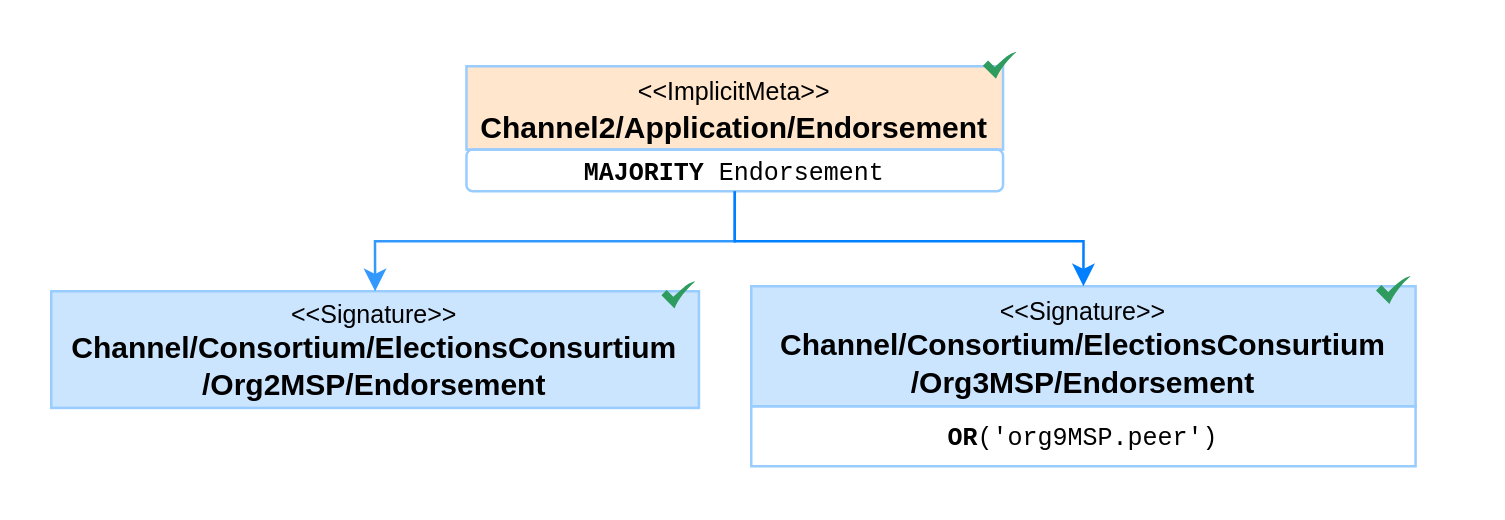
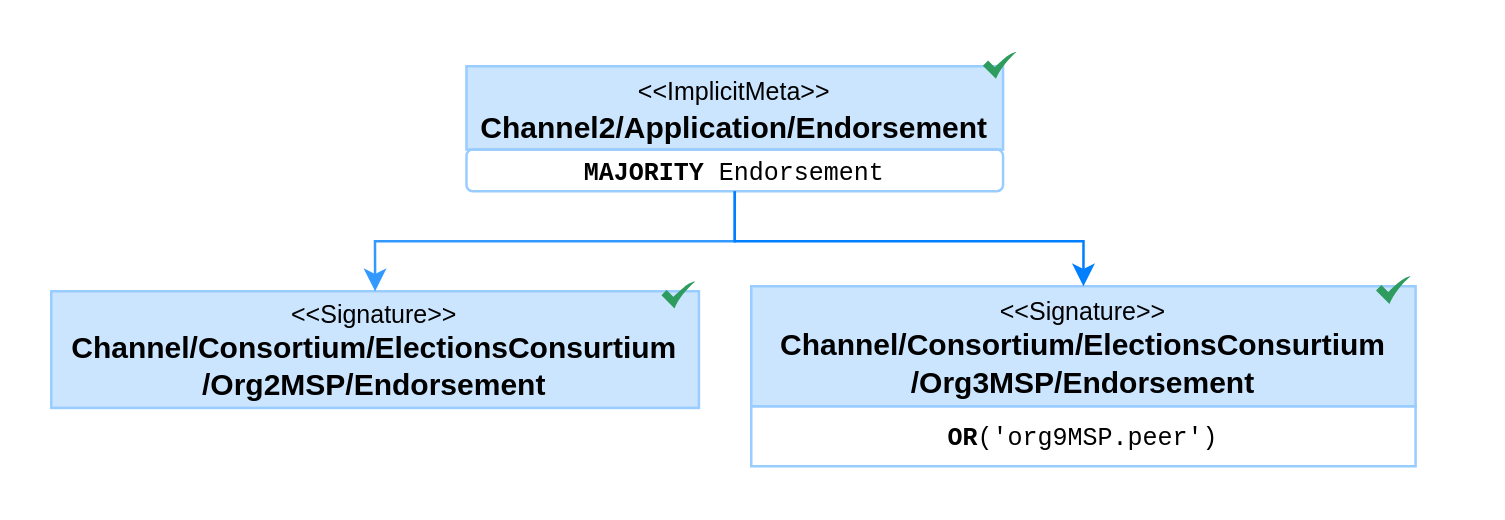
- <mxCell id="3" value="&lt;font style=&quot;font-size: 10px;&quot;&gt;&lt;font style=&quot;font-size: 10px;&quot;&gt;&amp;lt;&amp;lt;ImplicitMeta&amp;gt;&amp;gt;&lt;/font&gt;&lt;br&gt;&lt;b style=&quot;&quot;&gt;&lt;font style=&quot;font-size: 12px;&quot;&gt;Channel2/Application/Endorsement&lt;/font&gt;&lt;/b&gt;&lt;/font&gt;" style="rounded=0;whiteSpace=wrap;html=1;strokeColor=#99CCFF;fillColor=#ffe6cc;" parent="2" vertex="1"><mxGeometry width="214.634" height="33.333" as="geometry" /></mxCell>
+ <mxCell id="3" value="&lt;font style=&quot;font-size: 10px;&quot;&gt;&lt;font style=&quot;font-size: 10px;&quot;&gt;&amp;lt;&amp;lt;ImplicitMeta&amp;gt;&amp;gt;&lt;/font&gt;&lt;br&gt;&lt;b style=&quot;&quot;&gt;&lt;font style=&quot;font-size: 12px;&quot;&gt;Channel2/Application/Endorsement&lt;/font&gt;&lt;/b&gt;&lt;/font&gt;" style="rounded=0;whiteSpace=wrap;html=1;strokeColor=#99CCFF;fillColor=#CCE5FF;" parent="2" vertex="1"><mxGeometry width="214.634" height="33.333" as="geometry" /></mxCell>
